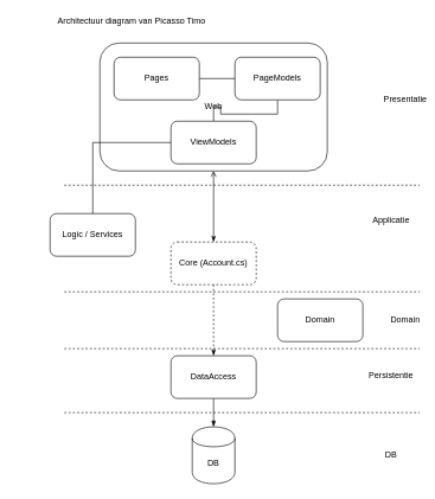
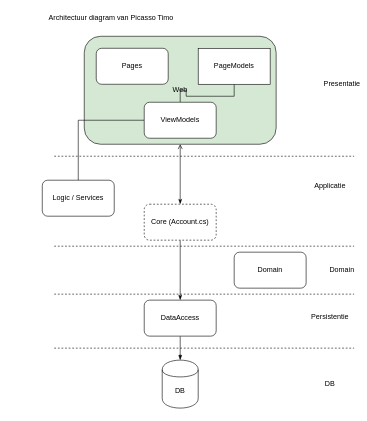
- <mxCell id="6" value="" style="edgeStyle=orthogonalEdgeStyle;rounded=0;orthogonalLoop=1;jettySize=auto;html=1;startArrow=none;startFill=0;endArrow=none;endFill=0;" edge="1" parent="1" source="7" target="9"><mxGeometry relative="1" as="geometry" /></mxCell>
- <mxCell id="9" value="PageModels" style="whiteSpace=wrap;html=1;rounded=1;" vertex="1" parent="1"><mxGeometry x="330" y="80" width="120" height="60" as="geometry" /></mxCell>
+ <mxCell id="9" value="PageModels" style="whiteSpace=wrap;html=1;rounded=0;" vertex="1" parent="1"><mxGeometry x="330" y="80" width="120" height="60" as="geometry" /></mxCell>
- <mxCell id="5" value="Web" style="whiteSpace=wrap;html=1;rounded=1;" vertex="1" parent="1"><mxGeometry x="140" y="60" width="320" height="180" as="geometry" /></mxCell>
+ <mxCell id="5" value="Web" style="whiteSpace=wrap;html=1;rounded=1;fillColor=#d5e8d4;" vertex="1" parent="1"><mxGeometry x="140" y="60" width="320" height="180" as="geometry" /></mxCell>
- <mxCell id="3" value="" style="edgeStyle=orthogonalEdgeStyle;rounded=0;orthogonalLoop=1;jettySize=auto;html=1;startArrow=none;startFill=0;endArrow=classicThin;endFill=1;dashed=1;" edge="1" parent="1" source="4" target="13"><mxGeometry relative="1" as="geometry" /></mxCell>
+ <mxCell id="3" value="" style="edgeStyle=orthogonalEdgeStyle;rounded=0;orthogonalLoop=1;jettySize=auto;html=1;startArrow=none;startFill=0;endArrow=classicThin;endFill=1;" edge="1" parent="1" source="4" target="13"><mxGeometry relative="1" as="geometry" /></mxCell>
